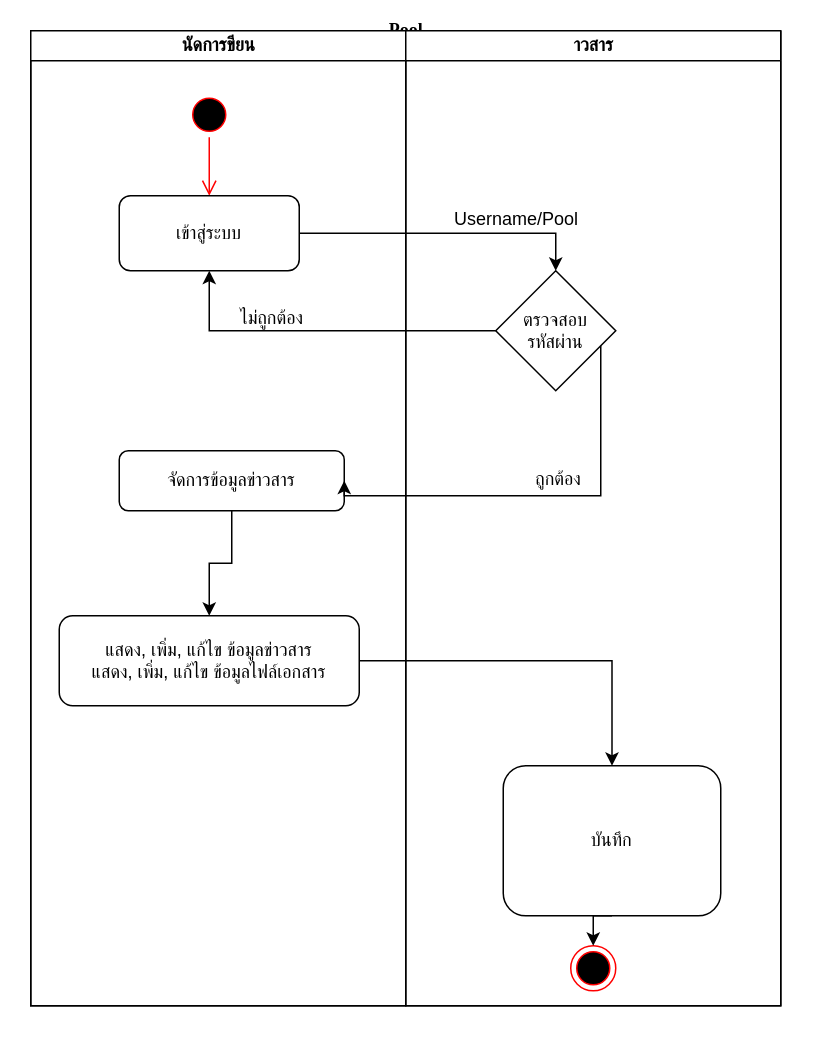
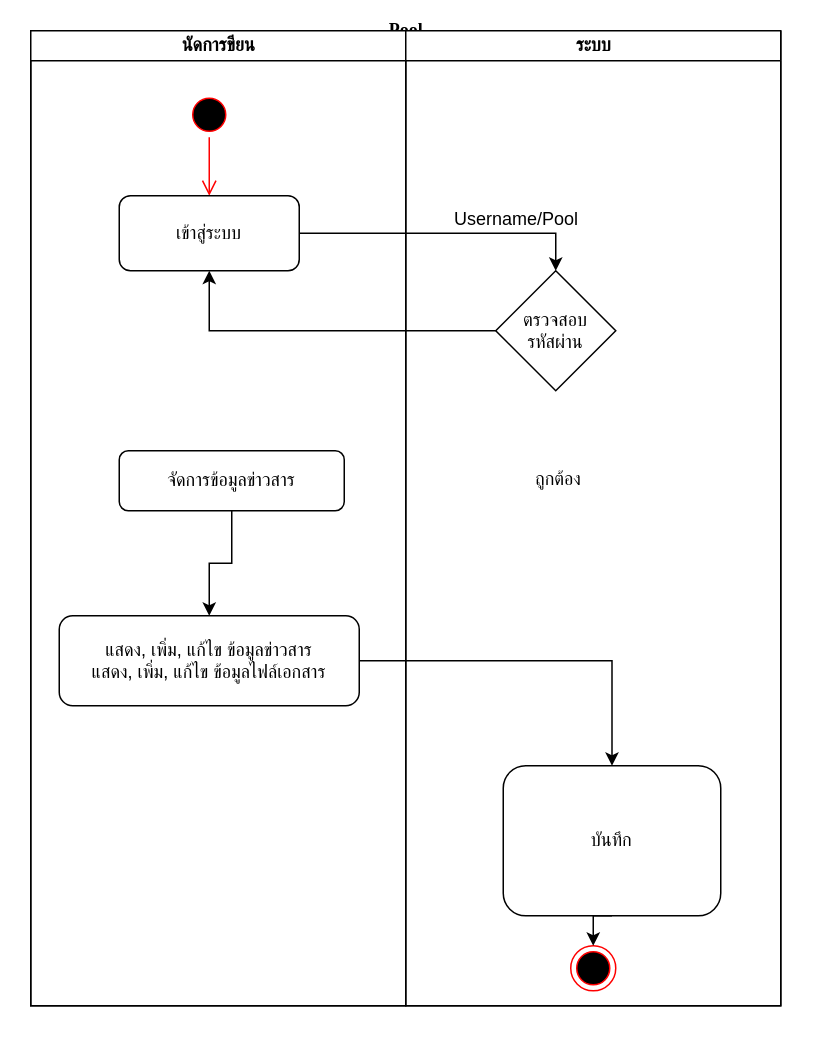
- <mxCell id="11" value="าวสาร" style="swimlane;html=1;startSize=20;" parent="2" vertex="1"><mxGeometry x="250" width="250" height="650" as="geometry" /></mxCell>
+ <mxCell id="11" value="ระบบ" style="swimlane;html=1;startSize=20;" parent="2" vertex="1"><mxGeometry x="250" width="250" height="650" as="geometry" /></mxCell>
- <mxCell id="10" value="ไม่ถูกต้อง" style="text;html=1;strokeColor=none;fillColor=none;align=center;verticalAlign=middle;whiteSpace=wrap;rounded=0;" vertex="1" parent="3"><mxGeometry x="131" y="177" width="60" height="30" as="geometry" /></mxCell>
- <mxCell id="20" style="edgeStyle=orthogonalEdgeStyle;rounded=0;orthogonalLoop=1;jettySize=auto;html=1;entryX=1;entryY=0.5;entryDx=0;entryDy=0;" edge="1" parent="2" source="13" target="8"><mxGeometry relative="1" as="geometry"><mxPoint x="380" y="290" as="targetPoint" /><Array as="points"><mxPoint x="380" y="310" /></Array></mxGeometry></mxCell>
